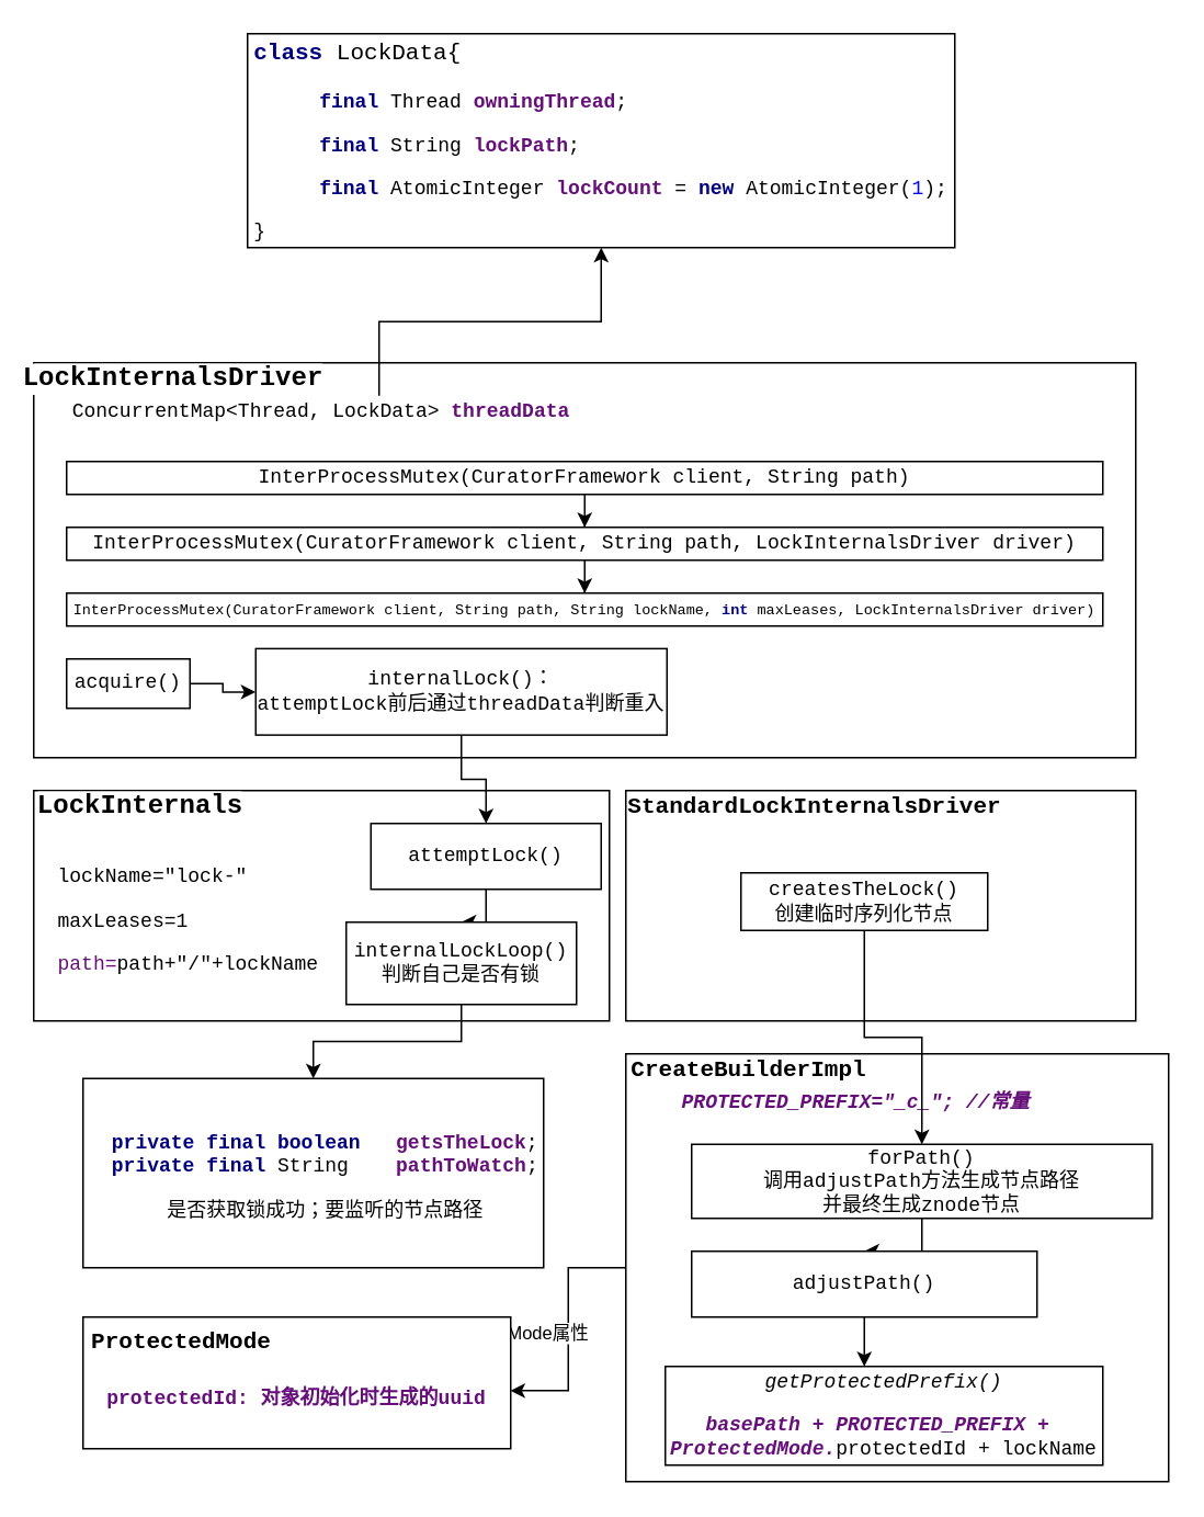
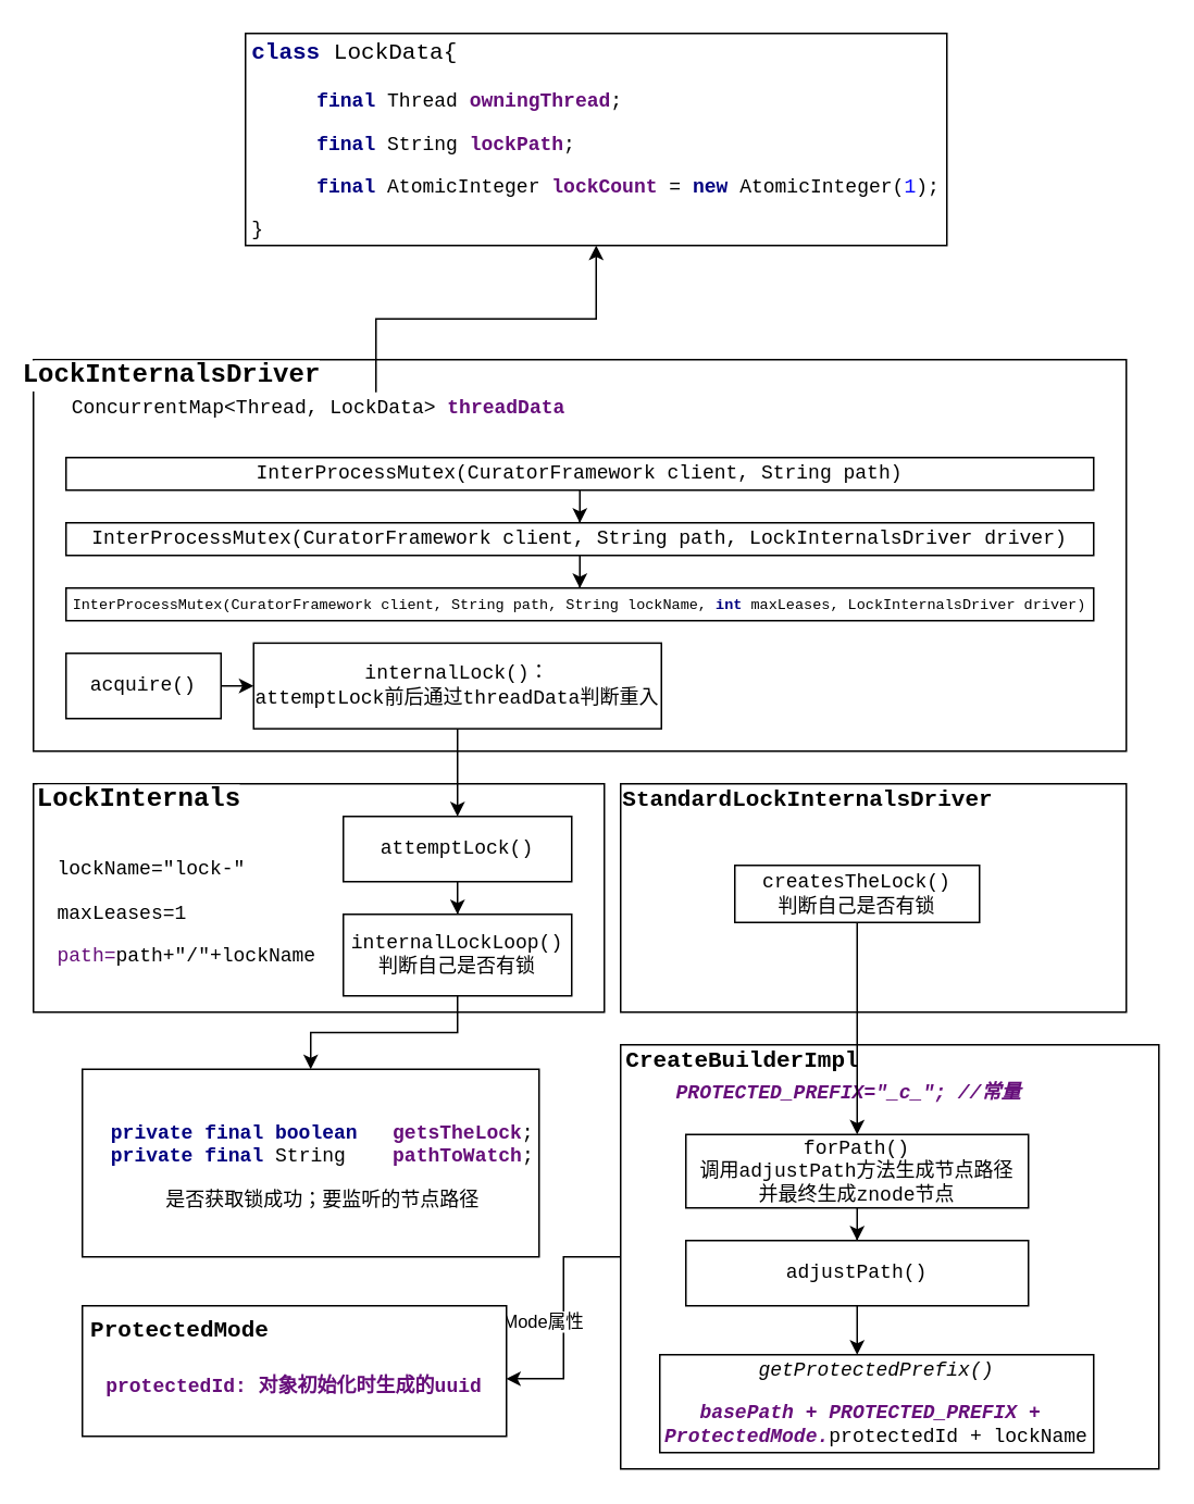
- <mxCell id="13" value="&lt;pre style=&quot;background-color: rgb(255 , 255 , 255) ; font-family: &amp;#34;courier new&amp;#34;&quot;&gt;&lt;font style=&quot;font-size: 12px&quot;&gt;acquire()&lt;/font&gt;&lt;/pre&gt;" style="rounded=0;whiteSpace=wrap;html=1;" vertex="1" parent="1"><mxGeometry x="40" y="400" width="75" height="30" as="geometry" /></mxCell>
+ <mxCell id="13" value="&lt;pre style=&quot;background-color: rgb(255 , 255 , 255) ; font-family: &amp;#34;courier new&amp;#34;&quot;&gt;&lt;font style=&quot;font-size: 12px&quot;&gt;acquire()&lt;/font&gt;&lt;/pre&gt;" style="rounded=0;whiteSpace=wrap;html=1;" vertex="1" parent="1"><mxGeometry x="40" y="400" width="95" height="40" as="geometry" /></mxCell>
- <mxCell id="20" value="&lt;pre style=&quot;background-color: rgb(255 , 255 , 255) ; font-family: &amp;#34;courier new&amp;#34;&quot;&gt;&lt;font style=&quot;font-size: 12px&quot;&gt;attemptLock()&lt;/font&gt;&lt;/pre&gt;" style="rounded=0;whiteSpace=wrap;html=1;" vertex="1" parent="1"><mxGeometry x="225" y="500" width="140" height="40" as="geometry" /></mxCell>
+ <mxCell id="20" value="&lt;pre style=&quot;background-color: rgb(255 , 255 , 255) ; font-family: &amp;#34;courier new&amp;#34;&quot;&gt;&lt;font style=&quot;font-size: 12px&quot;&gt;attemptLock()&lt;/font&gt;&lt;/pre&gt;" style="rounded=0;whiteSpace=wrap;html=1;" vertex="1" parent="1"><mxGeometry x="210" y="500" width="140" height="40" as="geometry" /></mxCell>
- <mxCell id="23" value="&lt;pre style=&quot;background-color: rgb(255 , 255 , 255) ; font-family: &amp;#34;courier new&amp;#34;&quot;&gt;&lt;font style=&quot;font-size: 12px&quot;&gt;createsTheLock()&lt;br/&gt;创建临时序列化节点&lt;/font&gt;&lt;/pre&gt;" style="rounded=0;whiteSpace=wrap;html=1;" vertex="1" parent="1"><mxGeometry x="450" y="530" width="150" height="35" as="geometry" /></mxCell>
+ <mxCell id="23" value="&lt;pre style=&quot;background-color: rgb(255 , 255 , 255) ; font-family: &amp;#34;courier new&amp;#34;&quot;&gt;&lt;font style=&quot;font-size: 12px&quot;&gt;createsTheLock()&lt;br/&gt;判断自己是否有锁&lt;/font&gt;&lt;/pre&gt;" style="rounded=0;whiteSpace=wrap;html=1;" vertex="1" parent="1"><mxGeometry x="450" y="530" width="150" height="35" as="geometry" /></mxCell>
- <mxCell id="29" value="&lt;pre style=&quot;background-color: rgb(255 , 255 , 255) ; font-family: &amp;#34;courier new&amp;#34;&quot;&gt;&lt;font style=&quot;font-size: 12px&quot;&gt;forPath()&lt;br&gt;调用adjustPath方法生成节点路径&lt;br&gt;并最终生成znode节点&lt;/font&gt;&lt;/pre&gt;" style="rounded=0;whiteSpace=wrap;html=1;" vertex="1" parent="1"><mxGeometry x="420" y="695" width="280" height="45" as="geometry" /></mxCell>
+ <mxCell id="29" value="&lt;pre style=&quot;background-color: rgb(255 , 255 , 255) ; font-family: &amp;#34;courier new&amp;#34;&quot;&gt;&lt;font style=&quot;font-size: 12px&quot;&gt;forPath()&lt;br&gt;调用adjustPath方法生成节点路径&lt;br&gt;并最终生成znode节点&lt;/font&gt;&lt;/pre&gt;" style="rounded=0;whiteSpace=wrap;html=1;" vertex="1" parent="1"><mxGeometry x="420" y="695" width="210" height="45" as="geometry" /></mxCell>
